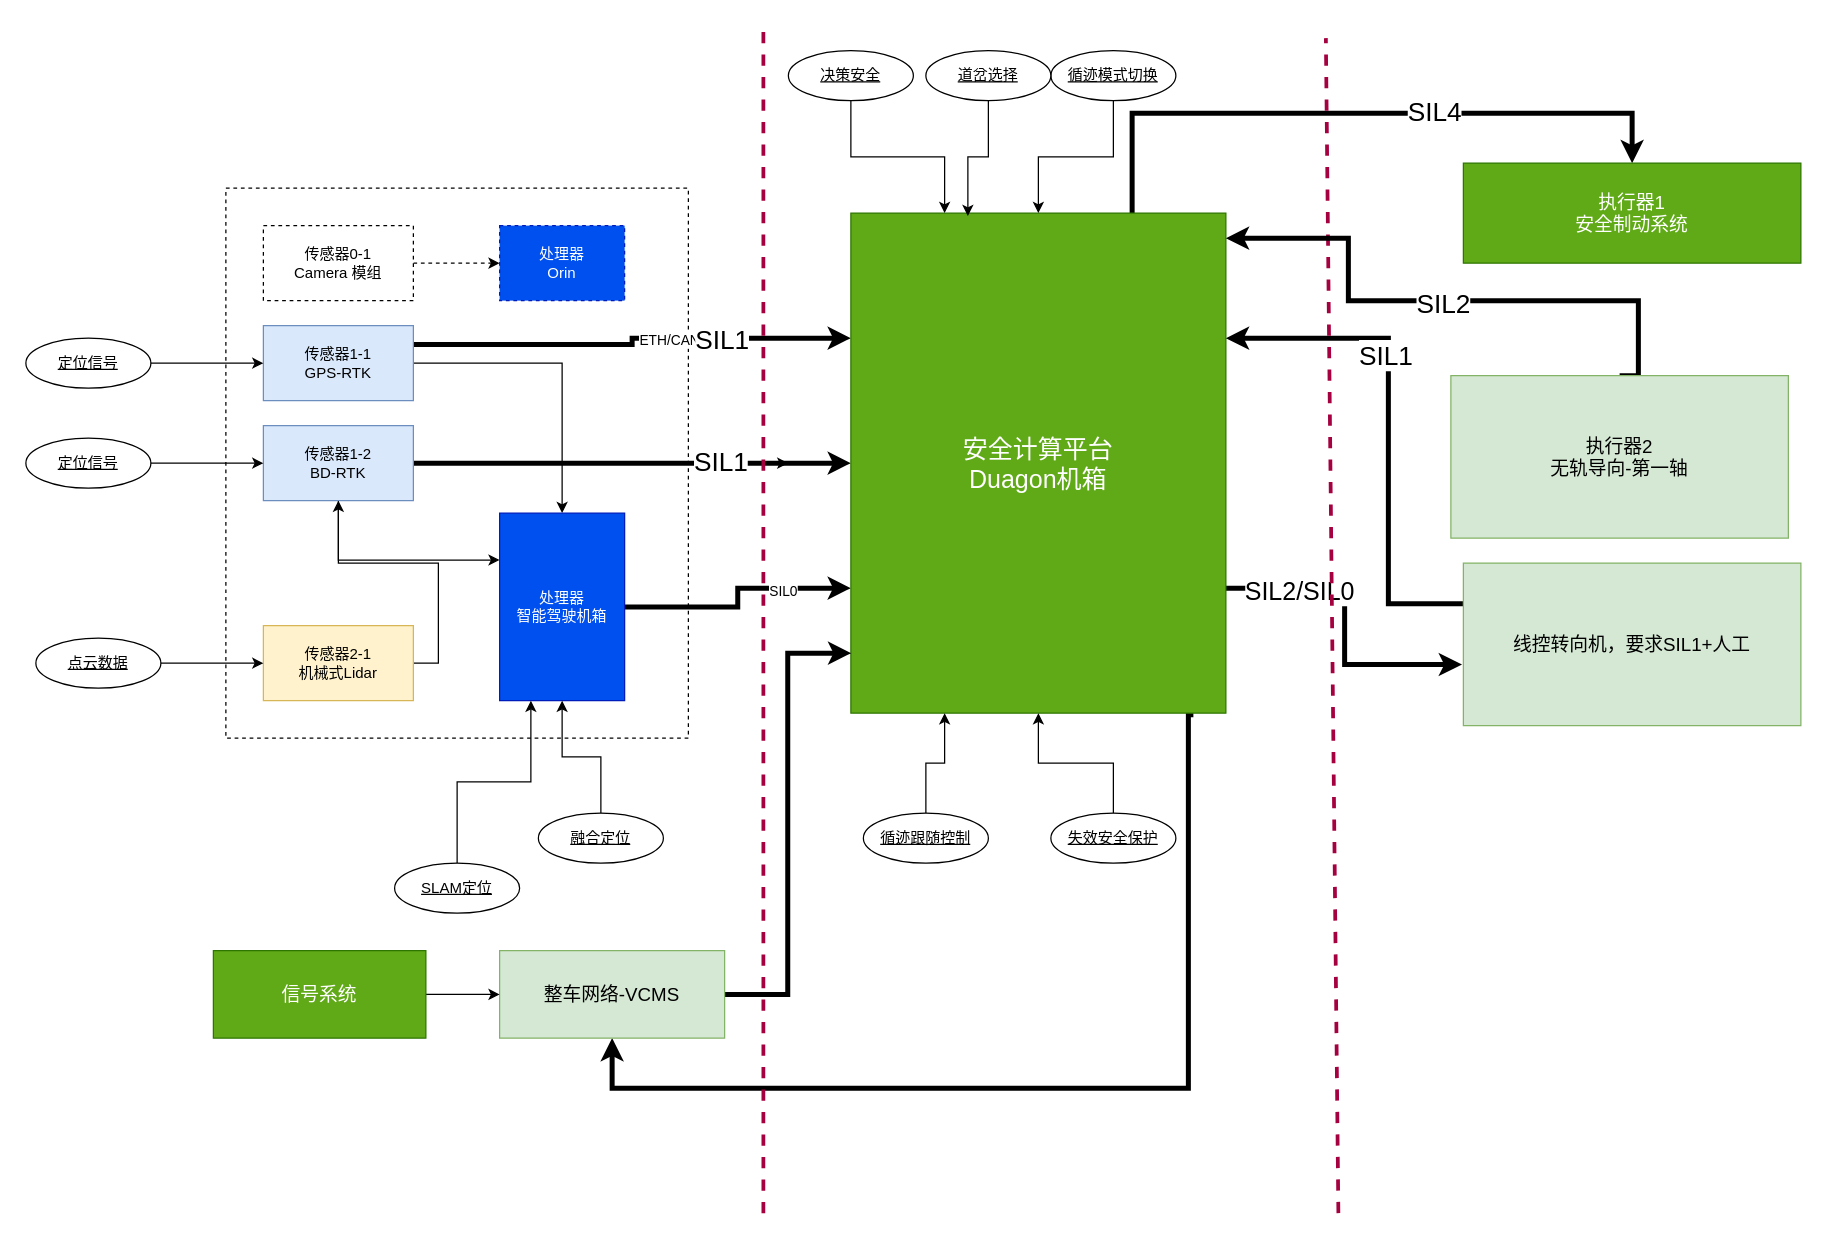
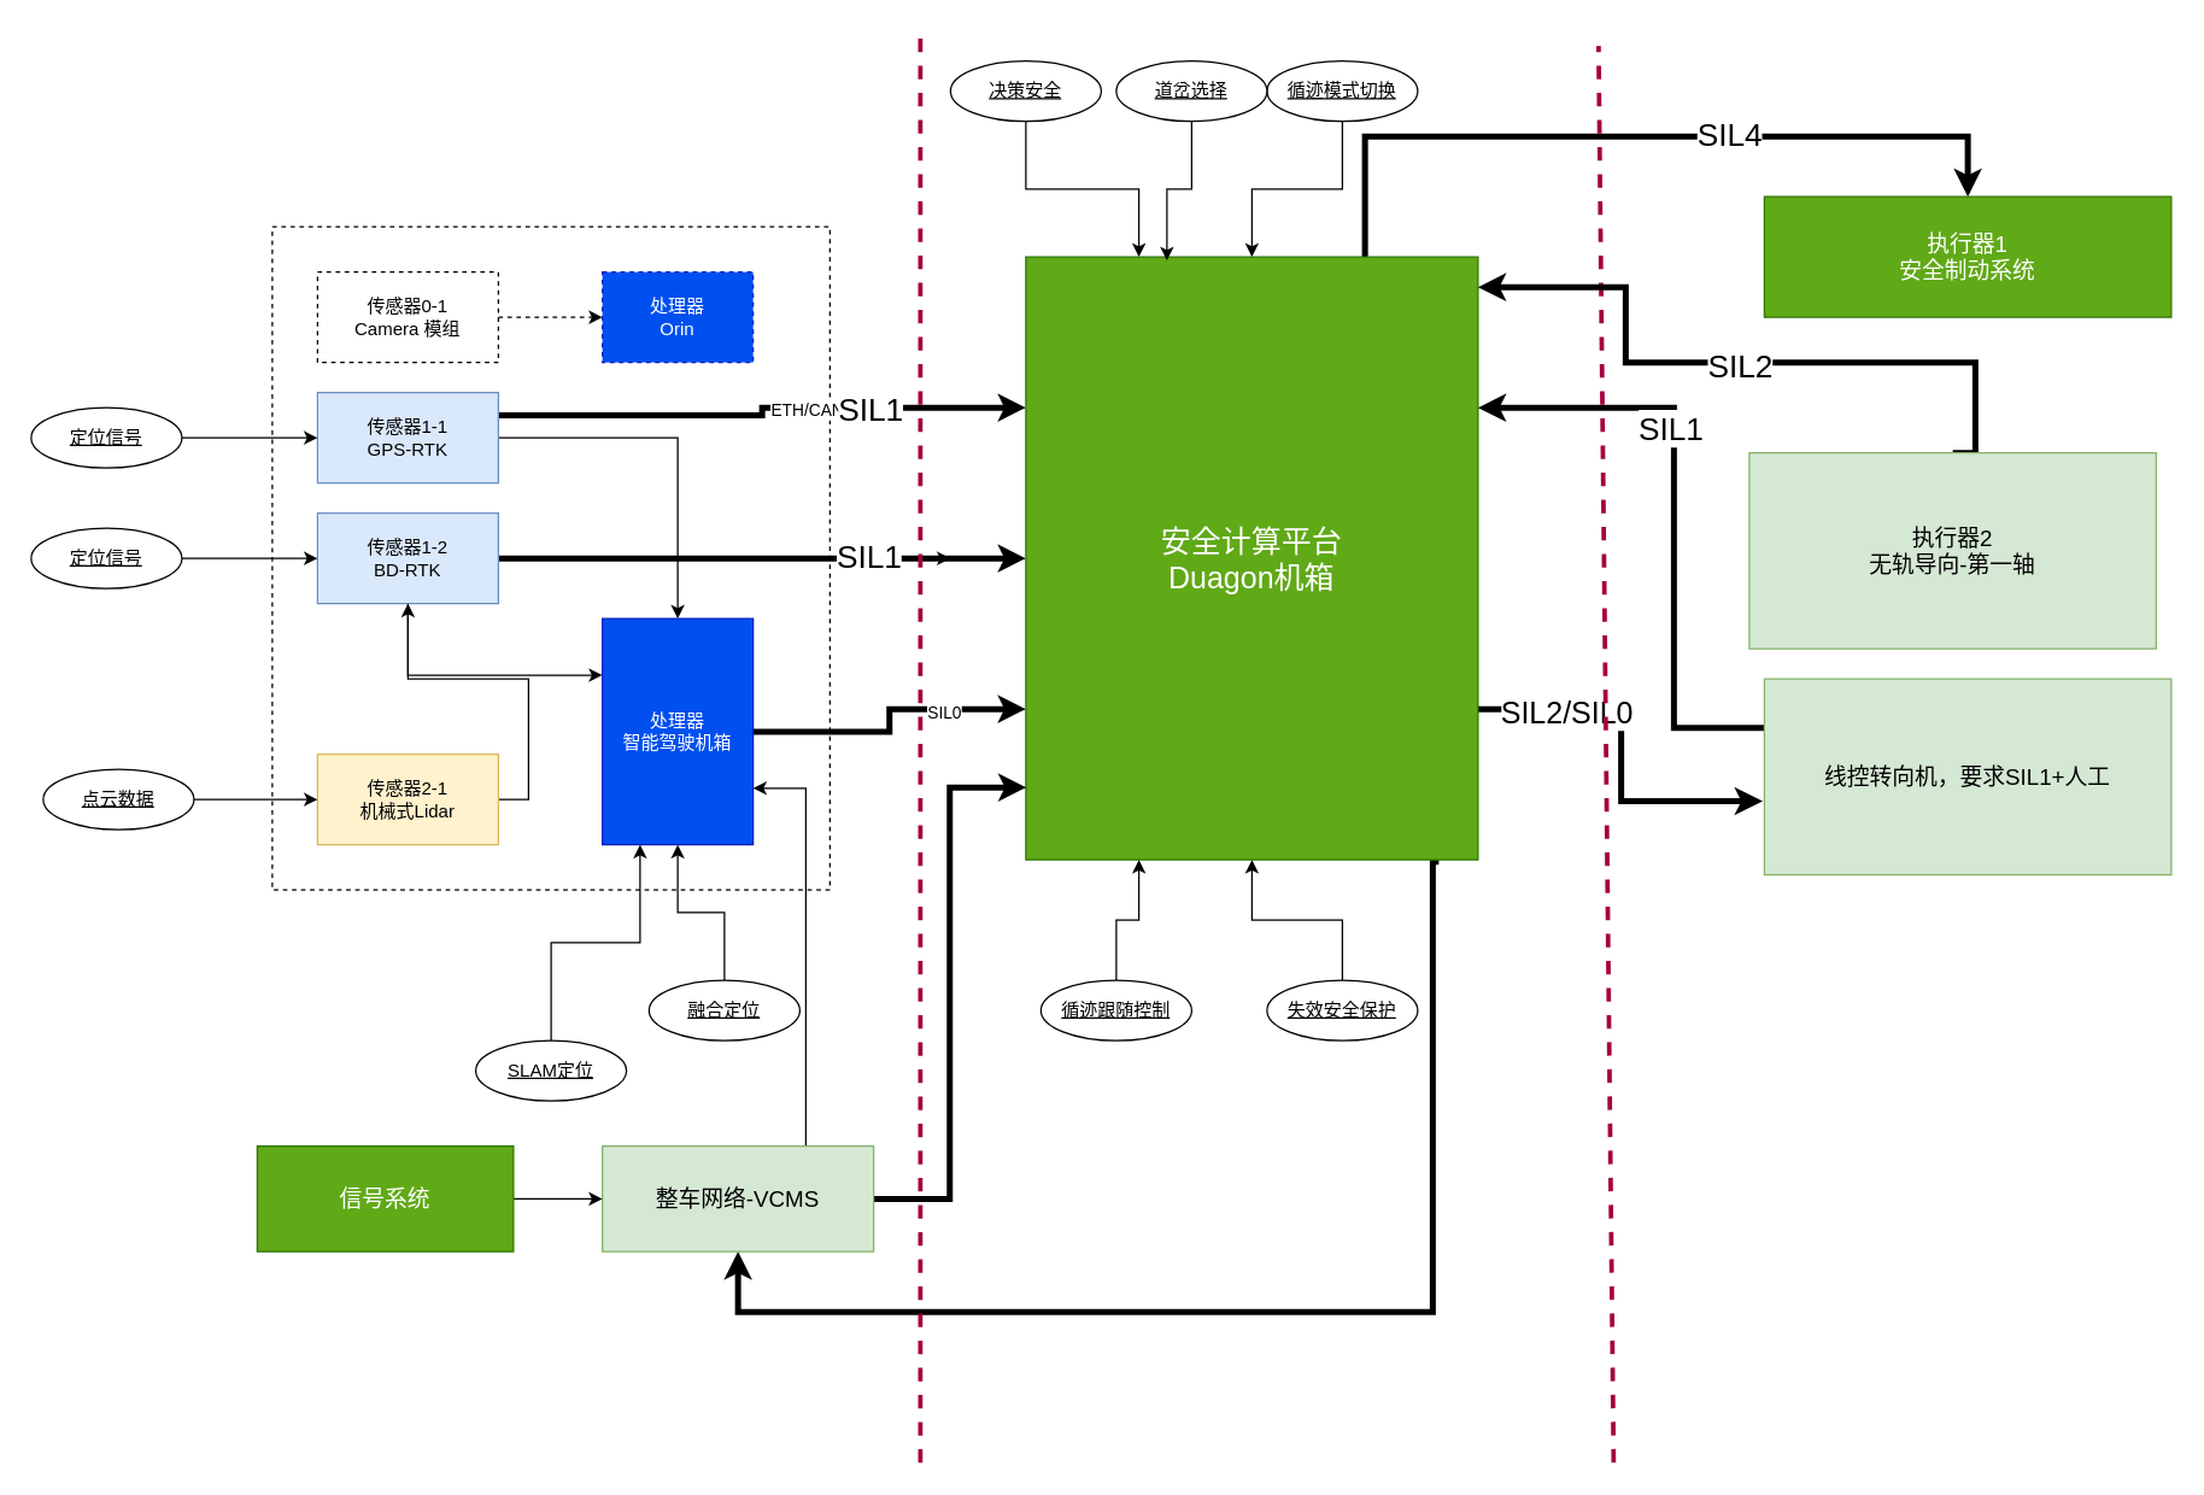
+ <mxCell id="52" style="edgeStyle=orthogonalEdgeStyle;rounded=0;orthogonalLoop=1;jettySize=auto;html=1;exitX=0.75;exitY=0;exitDx=0;exitDy=0;entryX=1;entryY=0.75;entryDx=0;entryDy=0;" edge="1" parent="1" source="53" target="26"><mxGeometry relative="1" as="geometry" /></mxCell>
